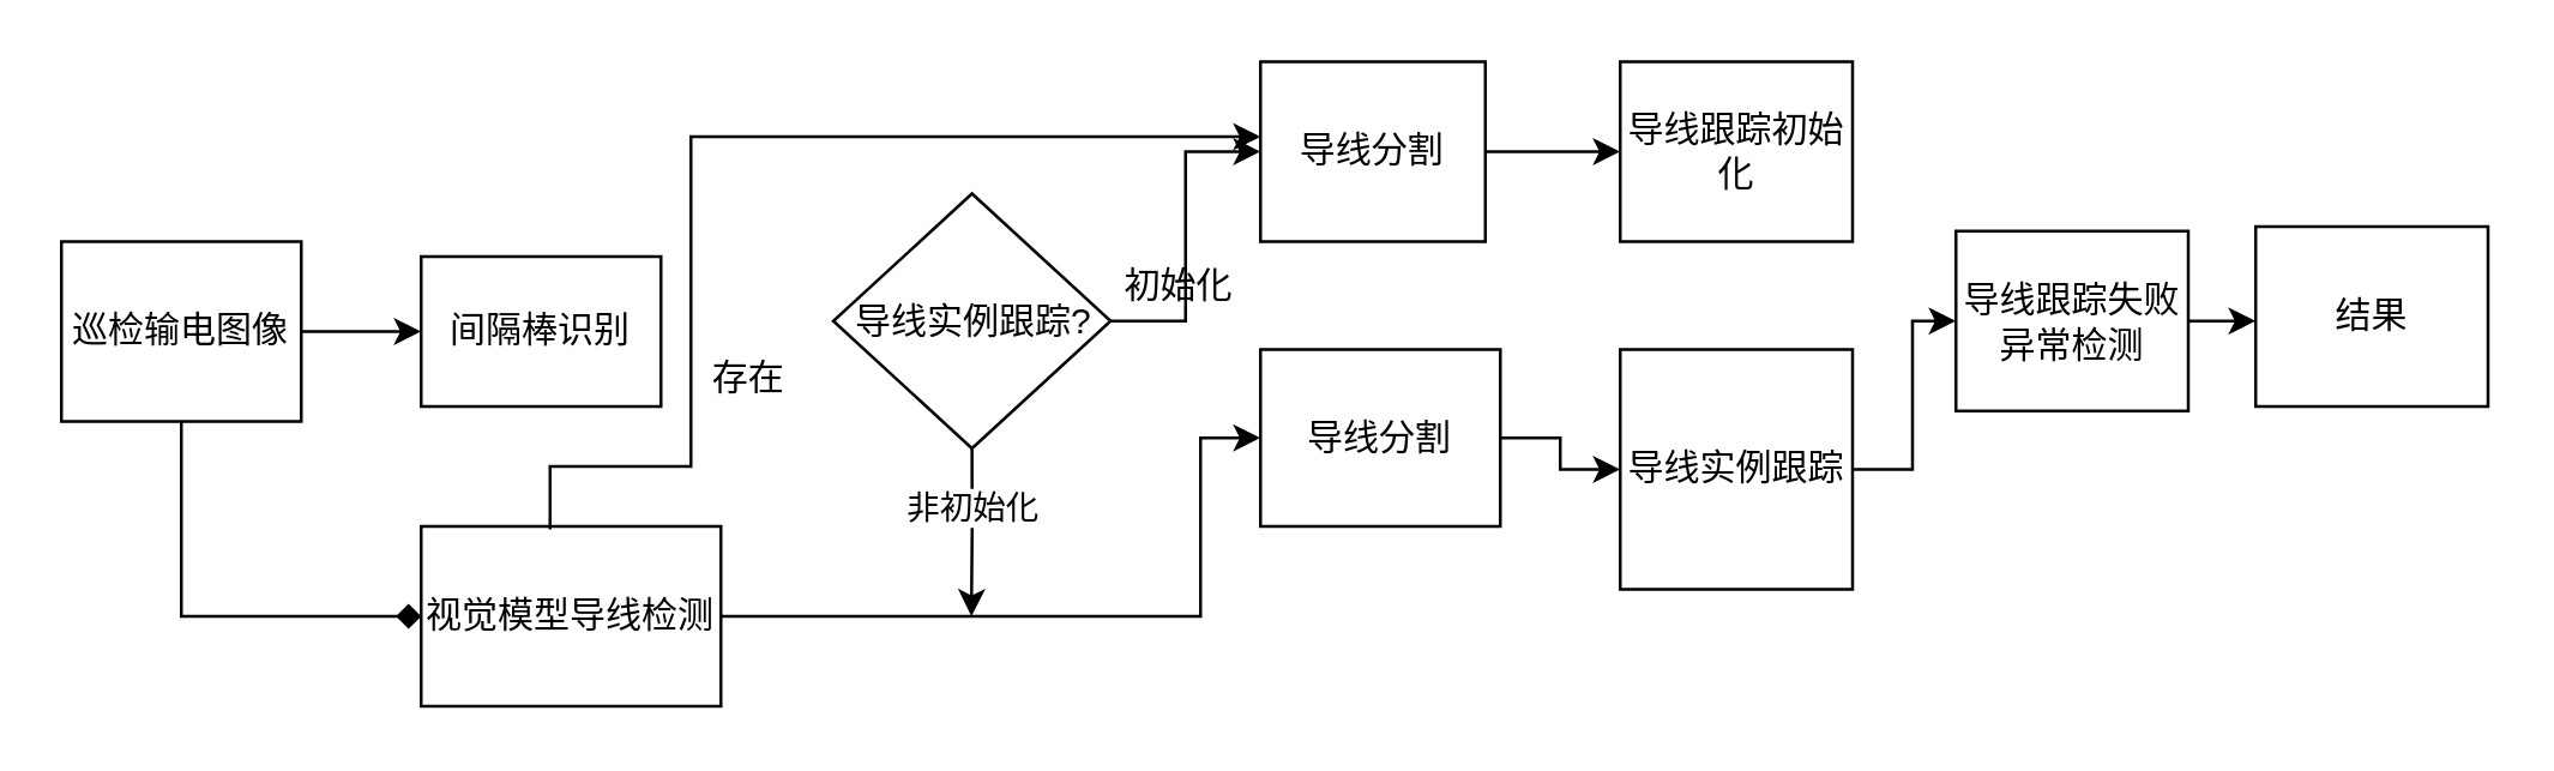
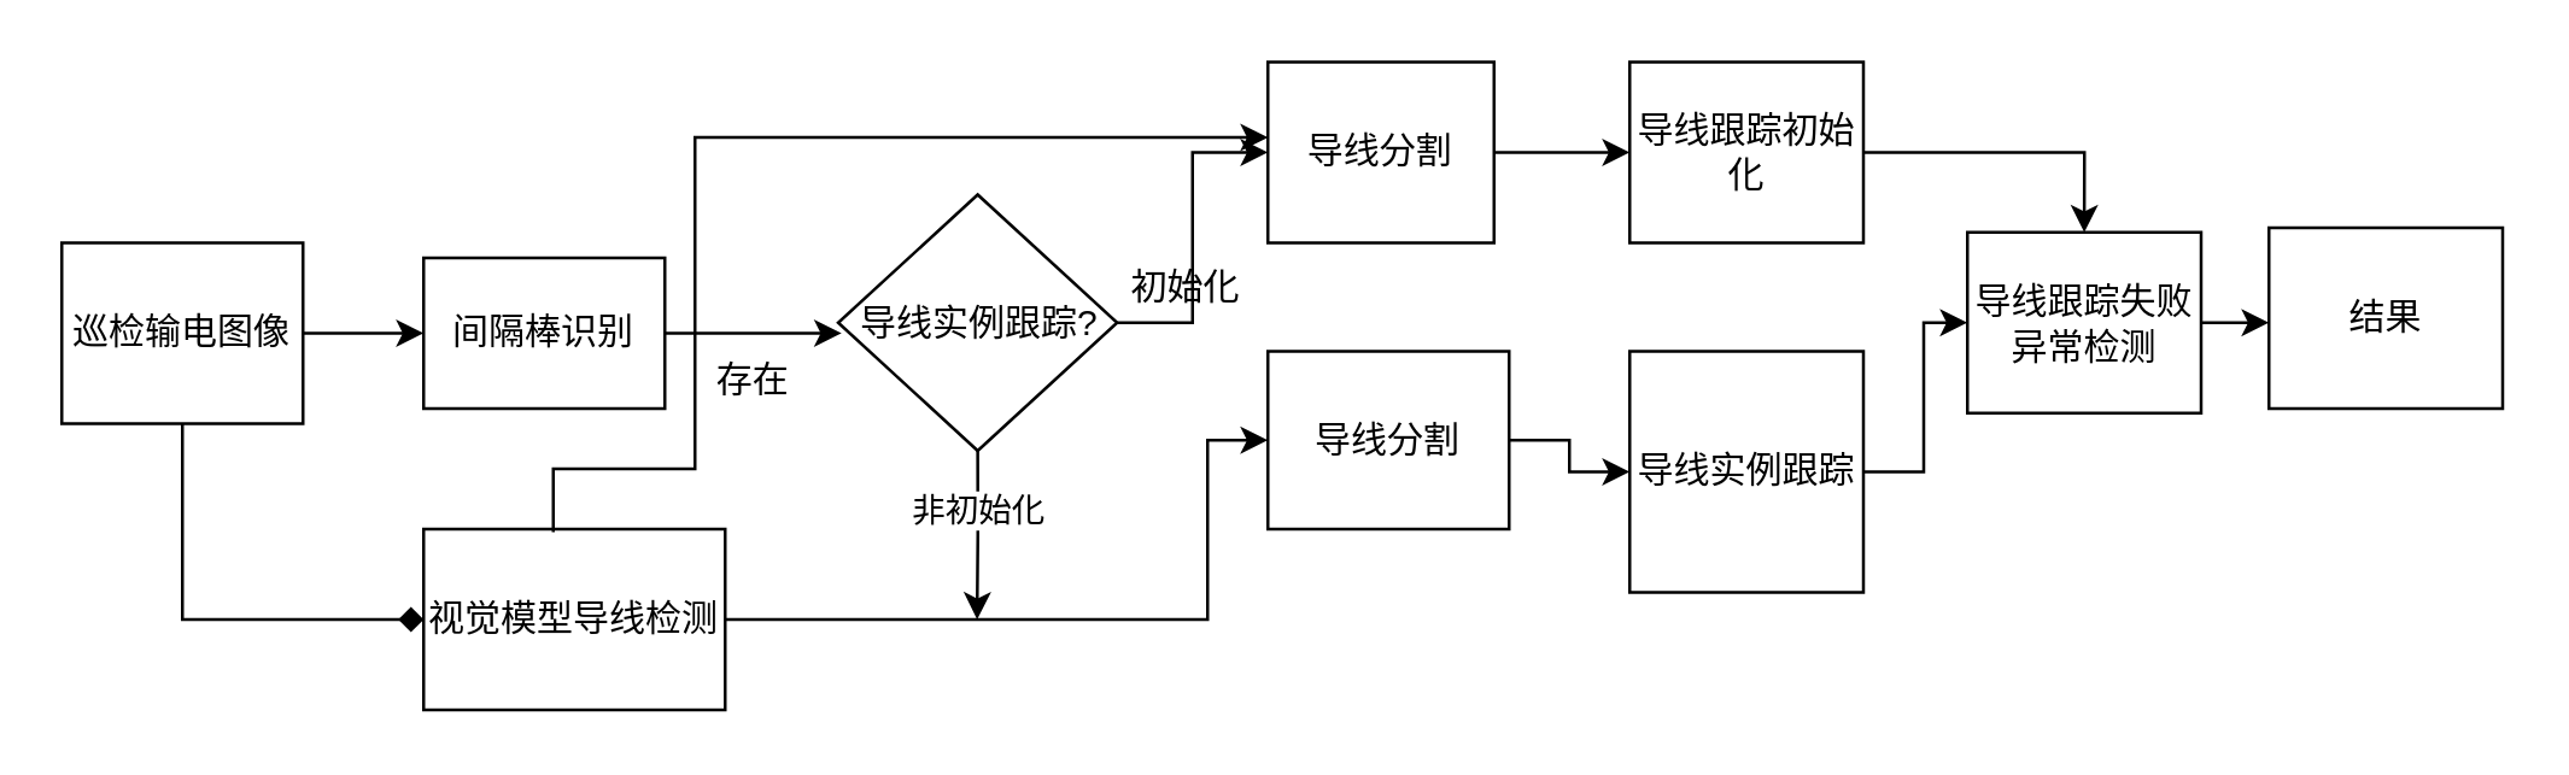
+ <mxCell id="15" style="edgeStyle=orthogonalEdgeStyle;rounded=0;orthogonalLoop=1;jettySize=auto;html=1;exitX=1;exitY=0.5;exitDx=0;exitDy=0;entryX=0.5;entryY=0;entryDx=0;entryDy=0;" edge="1" parent="1" source="16" target="25"><mxGeometry relative="1" as="geometry" /></mxCell>
+ <mxCell id="9" style="edgeStyle=orthogonalEdgeStyle;rounded=0;orthogonalLoop=1;jettySize=auto;html=1;exitX=1;exitY=0.5;exitDx=0;exitDy=0;entryX=0.012;entryY=0.541;entryDx=0;entryDy=0;entryPerimeter=0;" edge="1" parent="1" source="10" target="14"><mxGeometry relative="1" as="geometry" /></mxCell>
